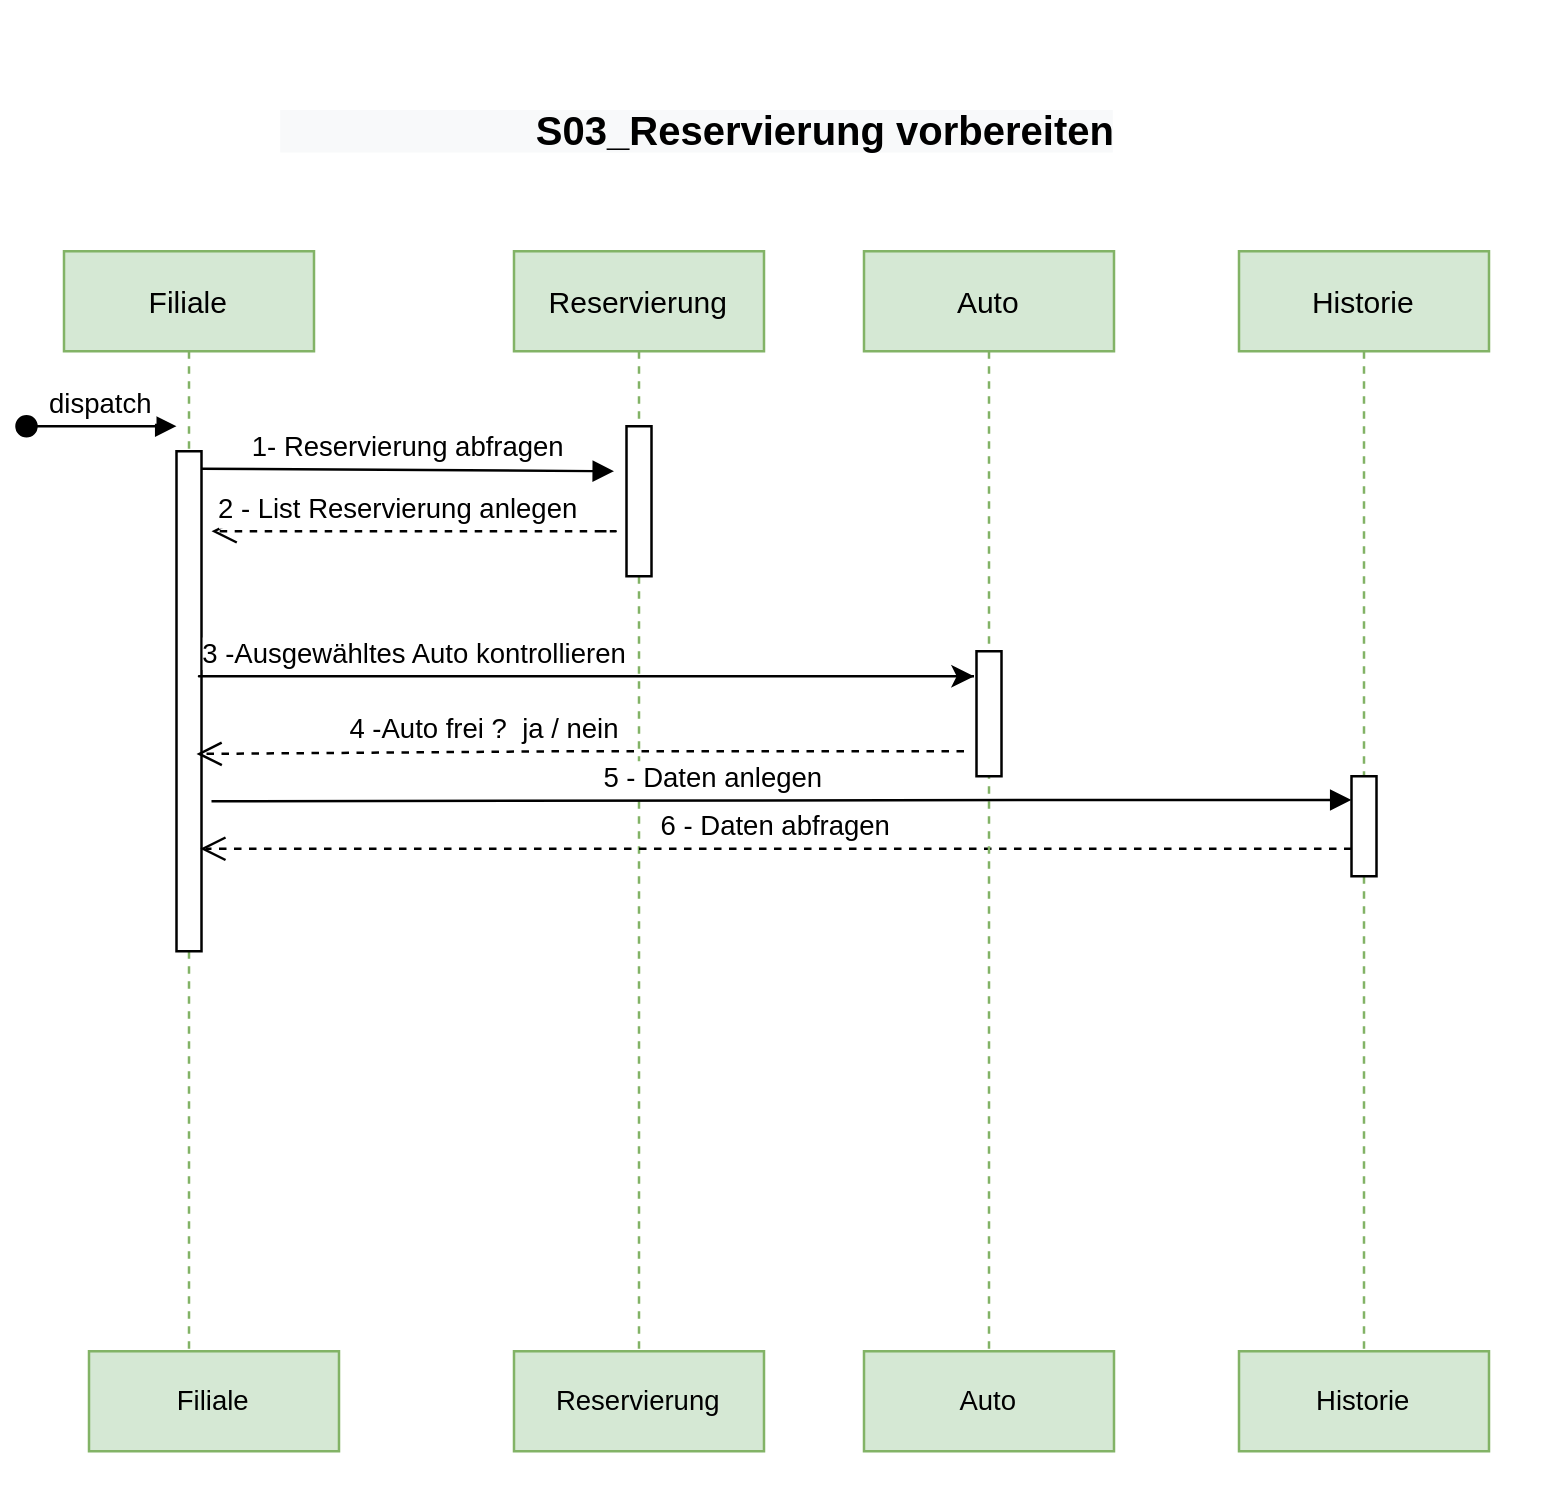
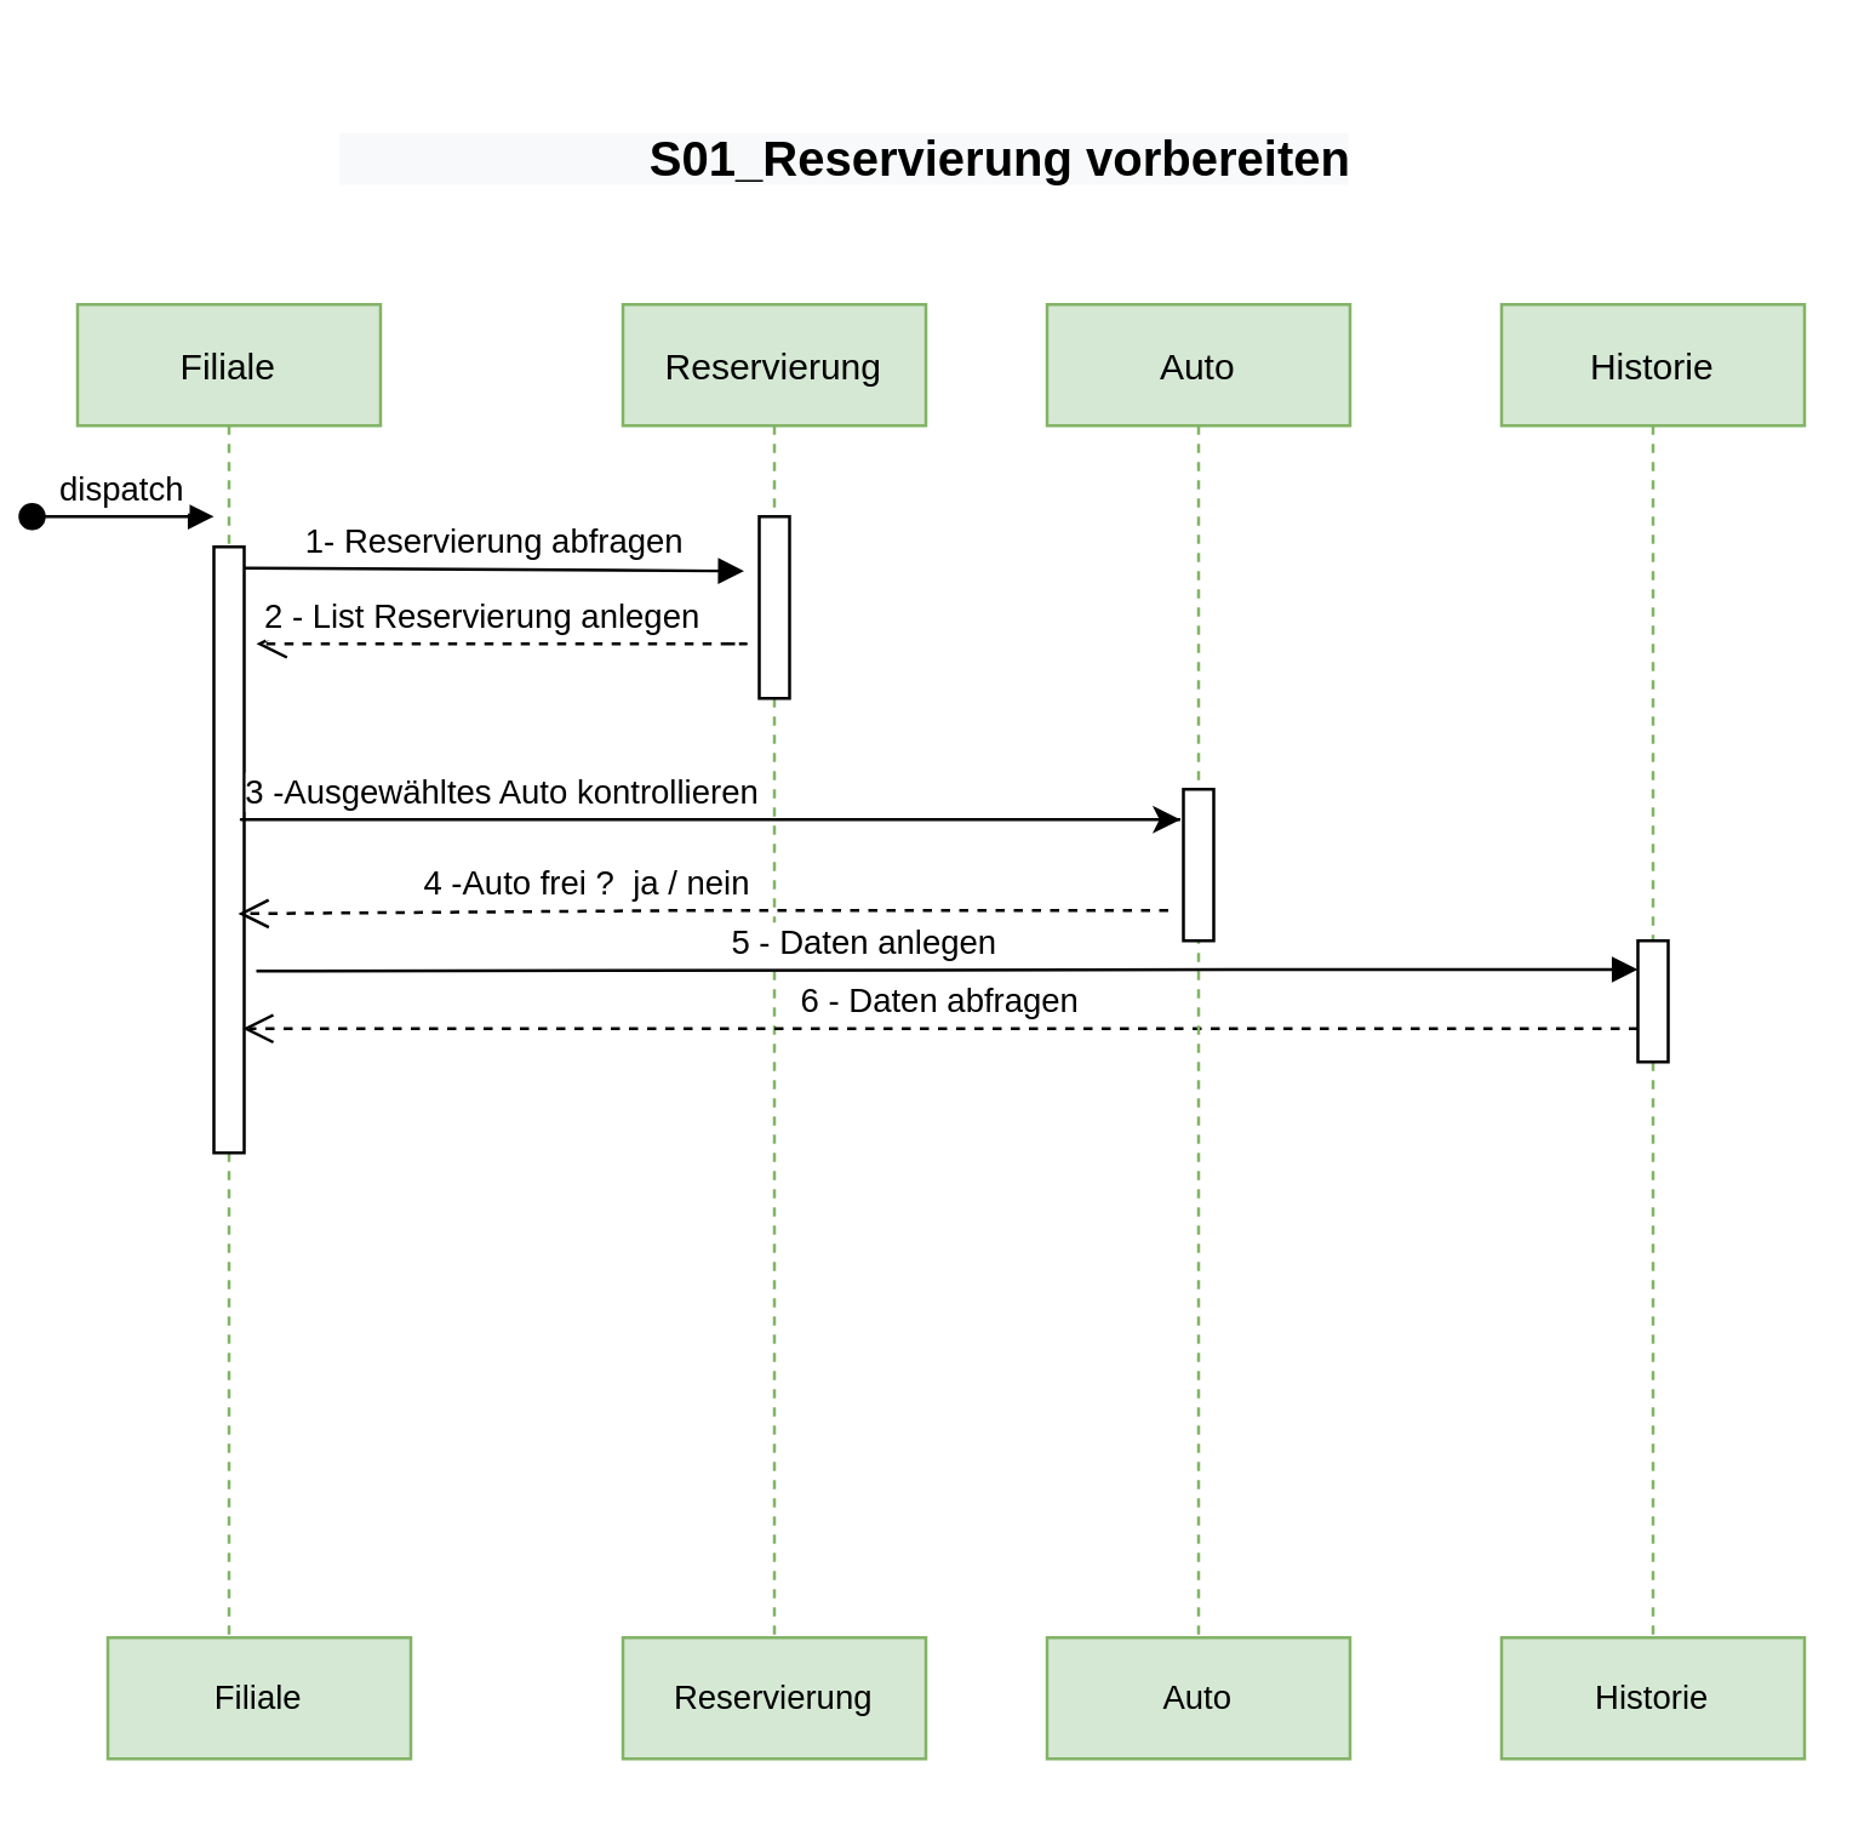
- <mxCell id="22" value="&lt;p class=&quot;MsoNormal&quot; style=&quot;color: rgb(0 , 0 , 0) ; font-family: &amp;#34;helvetica&amp;#34; ; font-style: normal ; font-weight: 400 ; letter-spacing: normal ; text-align: left ; text-indent: 0px ; text-transform: none ; word-spacing: 0px ; background-color: rgb(248 , 249 , 250) ; font-size: 16px&quot;&gt;&lt;/p&gt;&lt;font style=&quot;color: rgb(0 , 0 , 0) ; font-family: &amp;#34;helvetica&amp;#34; ; font-style: normal ; font-weight: 400 ; letter-spacing: normal ; text-align: left ; text-indent: 0px ; text-transform: none ; word-spacing: 0px ; background-color: rgb(248 , 249 , 250) ; font-size: 16px&quot;&gt;&lt;font style=&quot;font-size: 16px&quot;&gt;&lt;b style=&quot;font-family: &amp;#34;helvetica&amp;#34;&quot;&gt;&amp;nbsp; &amp;nbsp; &amp;nbsp; &amp;nbsp; &amp;nbsp; &amp;nbsp; &amp;nbsp; &amp;nbsp; &amp;nbsp; &amp;nbsp; &amp;nbsp; &amp;nbsp;S03_Reservierung vorbereiten&lt;/b&gt;&lt;br style=&quot;font-family: &amp;#34;helvetica&amp;#34;&quot;&gt;&lt;span style=&quot;text-indent: -18pt&quot;&gt;&lt;br&gt;&lt;br&gt;&lt;/span&gt;&lt;/font&gt;&lt;/font&gt;" style="text;whiteSpace=wrap;html=1;fontSize=11;" vertex="1" parent="1"><mxGeometry x="105" width="340" height="60" as="geometry" y="20" /></mxCell>
+ <mxCell id="22" value="&lt;p class=&quot;MsoNormal&quot; style=&quot;color: rgb(0 , 0 , 0) ; font-family: &amp;#34;helvetica&amp;#34; ; font-style: normal ; font-weight: 400 ; letter-spacing: normal ; text-align: left ; text-indent: 0px ; text-transform: none ; word-spacing: 0px ; background-color: rgb(248 , 249 , 250) ; font-size: 16px&quot;&gt;&lt;/p&gt;&lt;font style=&quot;color: rgb(0 , 0 , 0) ; font-family: &amp;#34;helvetica&amp;#34; ; font-style: normal ; font-weight: 400 ; letter-spacing: normal ; text-align: left ; text-indent: 0px ; text-transform: none ; word-spacing: 0px ; background-color: rgb(248 , 249 , 250) ; font-size: 16px&quot;&gt;&lt;font style=&quot;font-size: 16px&quot;&gt;&lt;b style=&quot;font-family: &amp;#34;helvetica&amp;#34;&quot;&gt;&amp;nbsp; &amp;nbsp; &amp;nbsp; &amp;nbsp; &amp;nbsp; &amp;nbsp; &amp;nbsp; &amp;nbsp; &amp;nbsp; &amp;nbsp; &amp;nbsp; &amp;nbsp;S01_Reservierung vorbereiten&lt;/b&gt;&lt;br style=&quot;font-family: &amp;#34;helvetica&amp;#34;&quot;&gt;&lt;span style=&quot;text-indent: -18pt&quot;&gt;&lt;br&gt;&lt;br&gt;&lt;/span&gt;&lt;/font&gt;&lt;/font&gt;" style="text;whiteSpace=wrap;html=1;fontSize=11;" vertex="1" parent="1"><mxGeometry x="105" width="340" height="60" as="geometry" y="20" /></mxCell>
